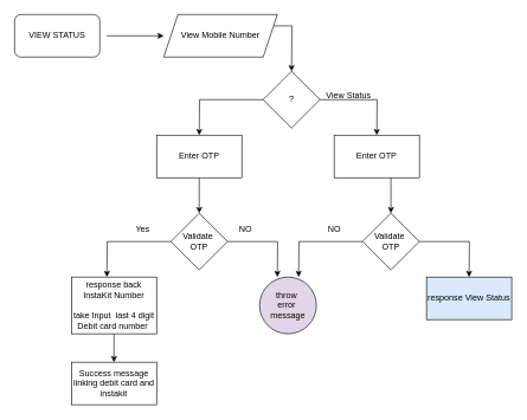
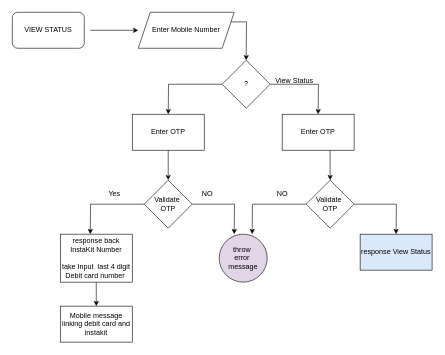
- <mxCell id="5" value="View Mobile Number" style="shape=parallelogram;perimeter=parallelogramPerimeter;whiteSpace=wrap;html=1;fixedSize=1;" vertex="1" parent="1"><mxGeometry x="230" y="20" width="160" height="60" as="geometry" /></mxCell>
+ <mxCell id="5" value="Enter Mobile Number" style="shape=parallelogram;perimeter=parallelogramPerimeter;whiteSpace=wrap;html=1;fixedSize=1;" vertex="1" parent="1"><mxGeometry x="230" y="20" width="160" height="60" as="geometry" /></mxCell>
- <mxCell id="23" value="Yes" style="text;html=1;align=center;verticalAlign=middle;resizable=0;points=[];autosize=1;strokeColor=none;fillColor=none;" vertex="1" parent="1"><mxGeometry x="180" y="308" width="40" height="30" as="geometry" /></mxCell>
+ <mxCell id="23" value="Yes" style="text;html=1;align=center;verticalAlign=middle;resizable=0;points=[];autosize=1;strokeColor=none;fillColor=none;" vertex="1" parent="1"><mxGeometry x="170" y="308" width="40" height="30" as="geometry" /></mxCell>
- <mxCell id="27" value="Success message&lt;br&gt;linking debit card and instakit" style="whiteSpace=wrap;html=1;" vertex="1" parent="1"><mxGeometry x="100" y="510" width="120" height="60" as="geometry" /></mxCell>
+ <mxCell id="27" value="Mobile message&lt;br&gt;linking debit card and instakit" style="whiteSpace=wrap;html=1;" vertex="1" parent="1"><mxGeometry x="100" y="510" width="120" height="60" as="geometry" /></mxCell>
